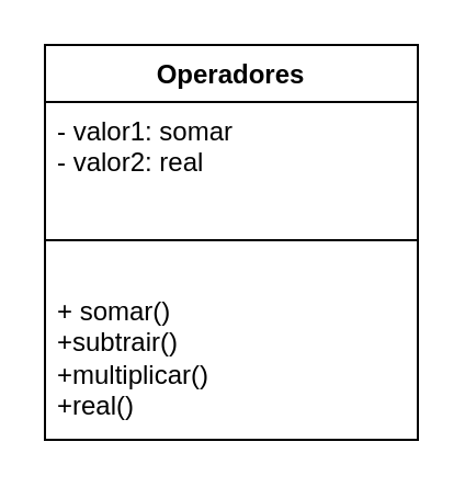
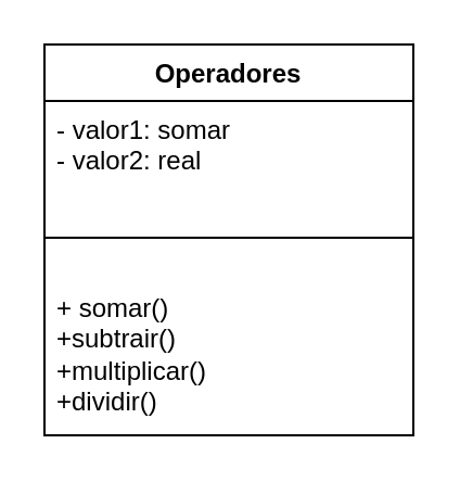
- <mxCell id="5" value="+ somar()&lt;div&gt;+subtrair()&lt;/div&gt;&lt;div&gt;+multiplicar()&lt;/div&gt;&lt;div&gt;+real()&lt;/div&gt;&lt;div&gt;&lt;br&gt;&lt;/div&gt;" style="text;strokeColor=none;fillColor=none;align=left;verticalAlign=top;spacingLeft=4;spacingRight=4;overflow=hidden;rotatable=0;points=[[0,0.5],[1,0.5]];portConstraint=eastwest;whiteSpace=wrap;html=1;" parent="2" vertex="1"><mxGeometry y="108" width="170" height="72" as="geometry" /></mxCell>
+ <mxCell id="5" value="+ somar()&lt;div&gt;+subtrair()&lt;/div&gt;&lt;div&gt;+multiplicar()&lt;/div&gt;&lt;div&gt;+dividir()&lt;/div&gt;&lt;div&gt;&lt;br&gt;&lt;/div&gt;" style="text;strokeColor=none;fillColor=none;align=left;verticalAlign=top;spacingLeft=4;spacingRight=4;overflow=hidden;rotatable=0;points=[[0,0.5],[1,0.5]];portConstraint=eastwest;whiteSpace=wrap;html=1;" parent="2" vertex="1"><mxGeometry y="108" width="170" height="72" as="geometry" /></mxCell>
